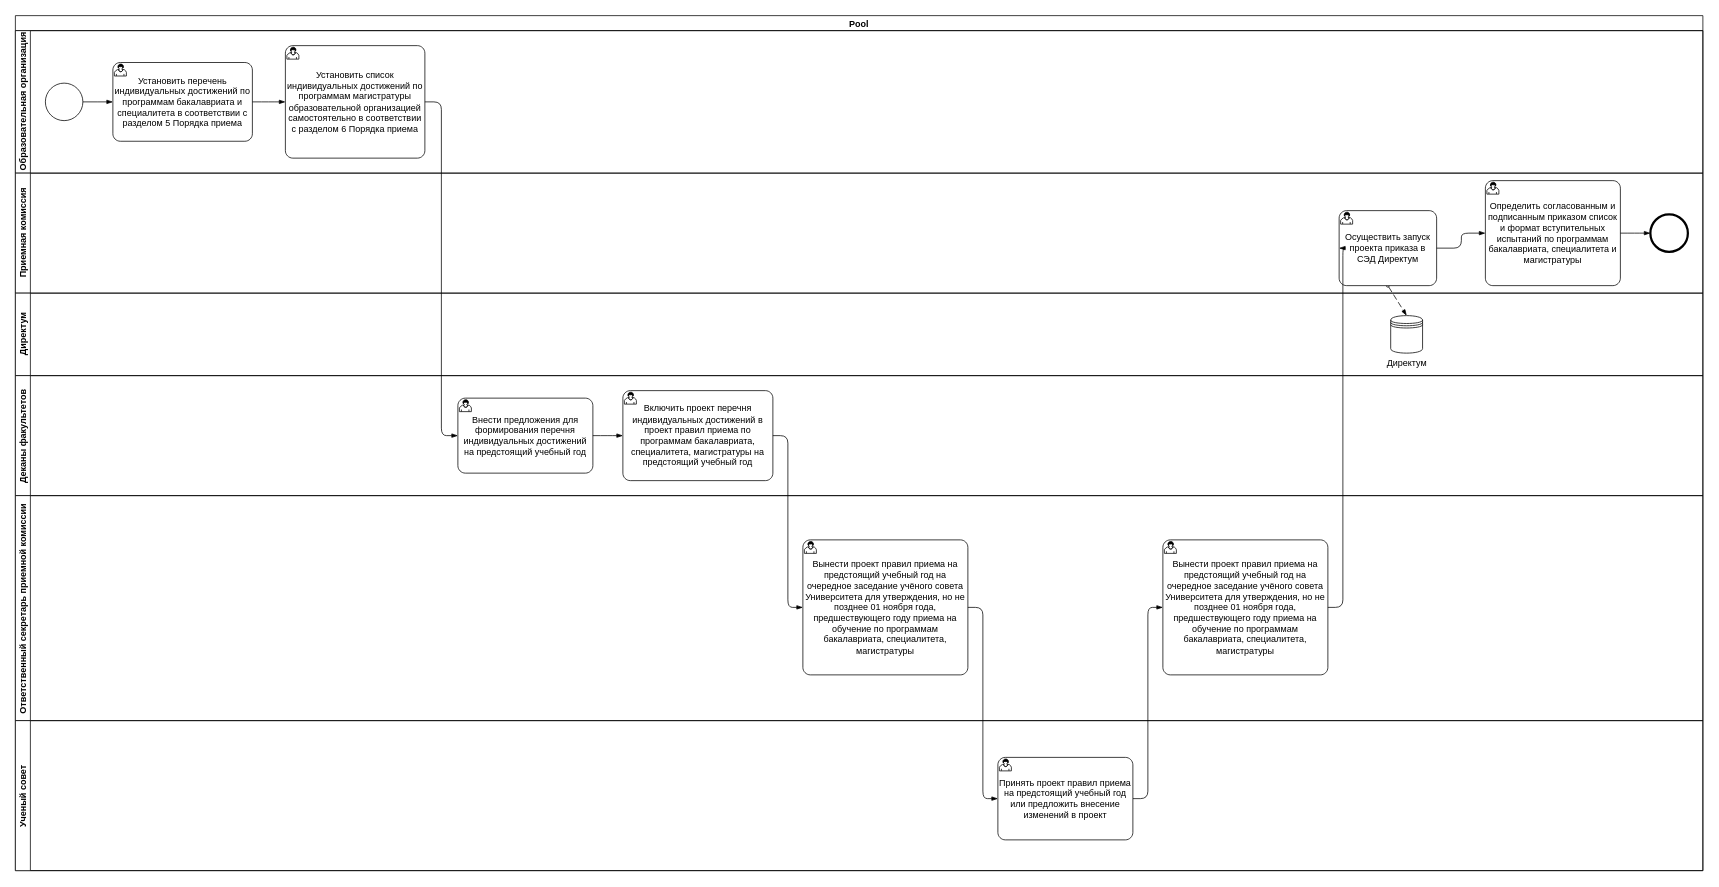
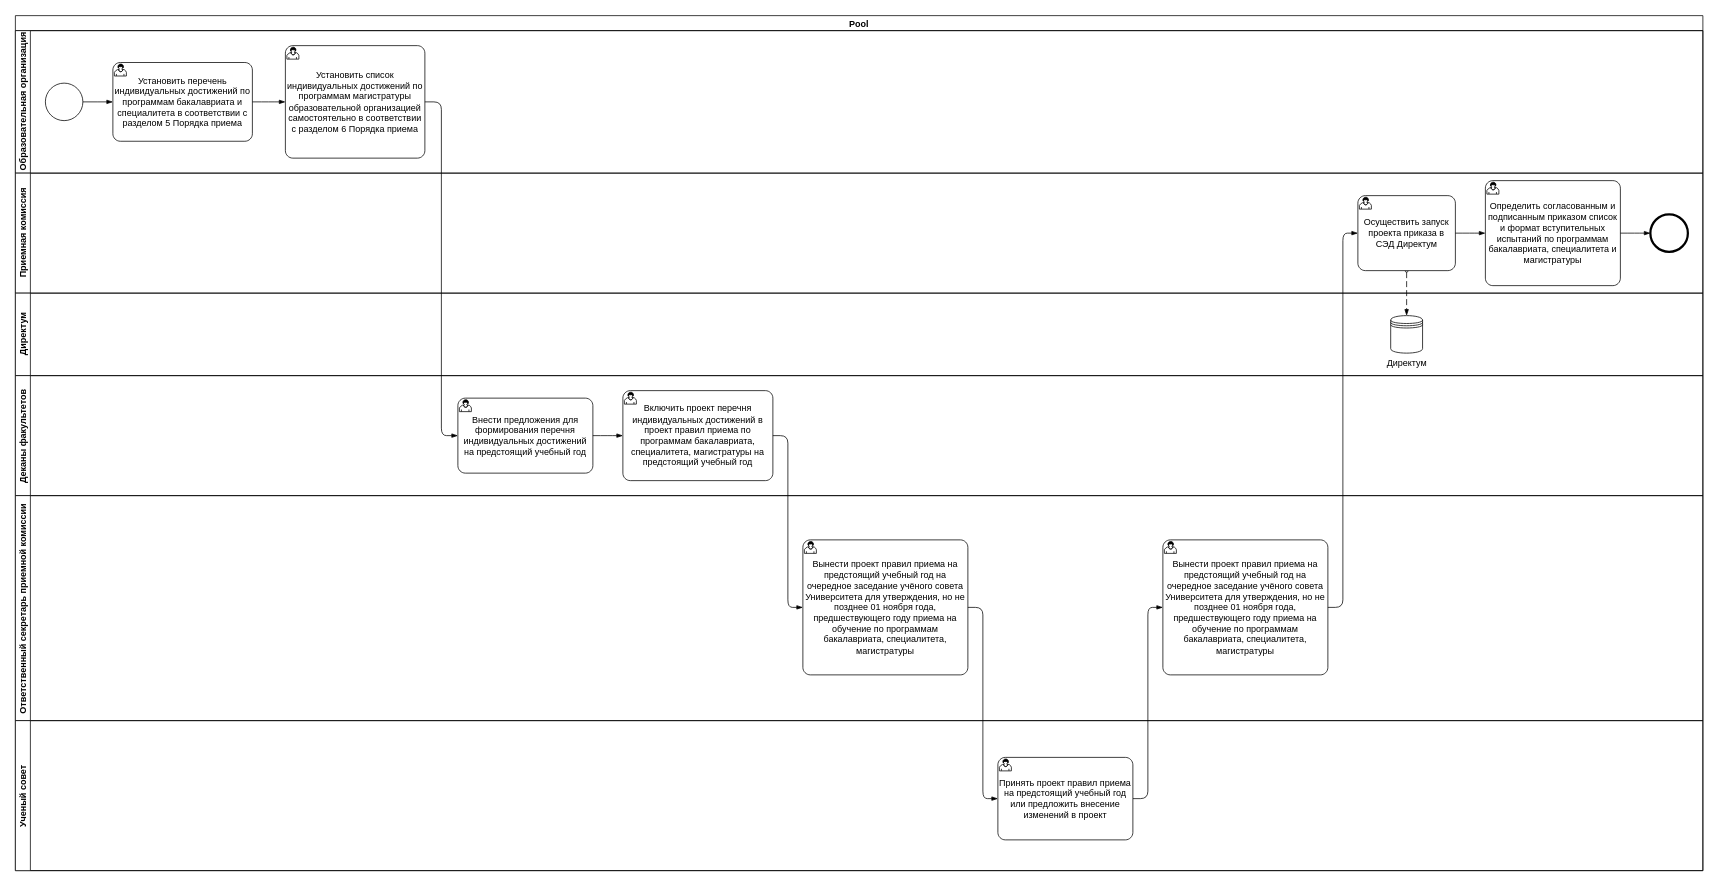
- <mxCell id="11" value="Осуществить запуск проекта приказа в СЭД Директум" style="points=[[0.25,0,0],[0.5,0,0],[0.75,0,0],[1,0.25,0],[1,0.5,0],[1,0.75,0],[0.75,1,0],[0.5,1,0],[0.25,1,0],[0,0.75,0],[0,0.5,0],[0,0.25,0]];shape=mxgraph.bpmn.task;whiteSpace=wrap;rectStyle=rounded;size=10;taskMarker=user;strokeWidth=1;fontFamily=Helvetica;fontSize=12;rounded=0;" vertex="1" parent="10"><mxGeometry x="1765" y="50" width="130" height="100" as="geometry" /></mxCell>
+ <mxCell id="11" value="Осуществить запуск проекта приказа в СЭД Директум" style="points=[[0.25,0,0],[0.5,0,0],[0.75,0,0],[1,0.25,0],[1,0.5,0],[1,0.75,0],[0.75,1,0],[0.5,1,0],[0.25,1,0],[0,0.75,0],[0,0.5,0],[0,0.25,0]];shape=mxgraph.bpmn.task;whiteSpace=wrap;rectStyle=rounded;size=10;taskMarker=user;strokeWidth=1;fontFamily=Helvetica;fontSize=12;rounded=0;" vertex="1" parent="10"><mxGeometry x="1790" y="30" width="130" height="100" as="geometry" /></mxCell>
